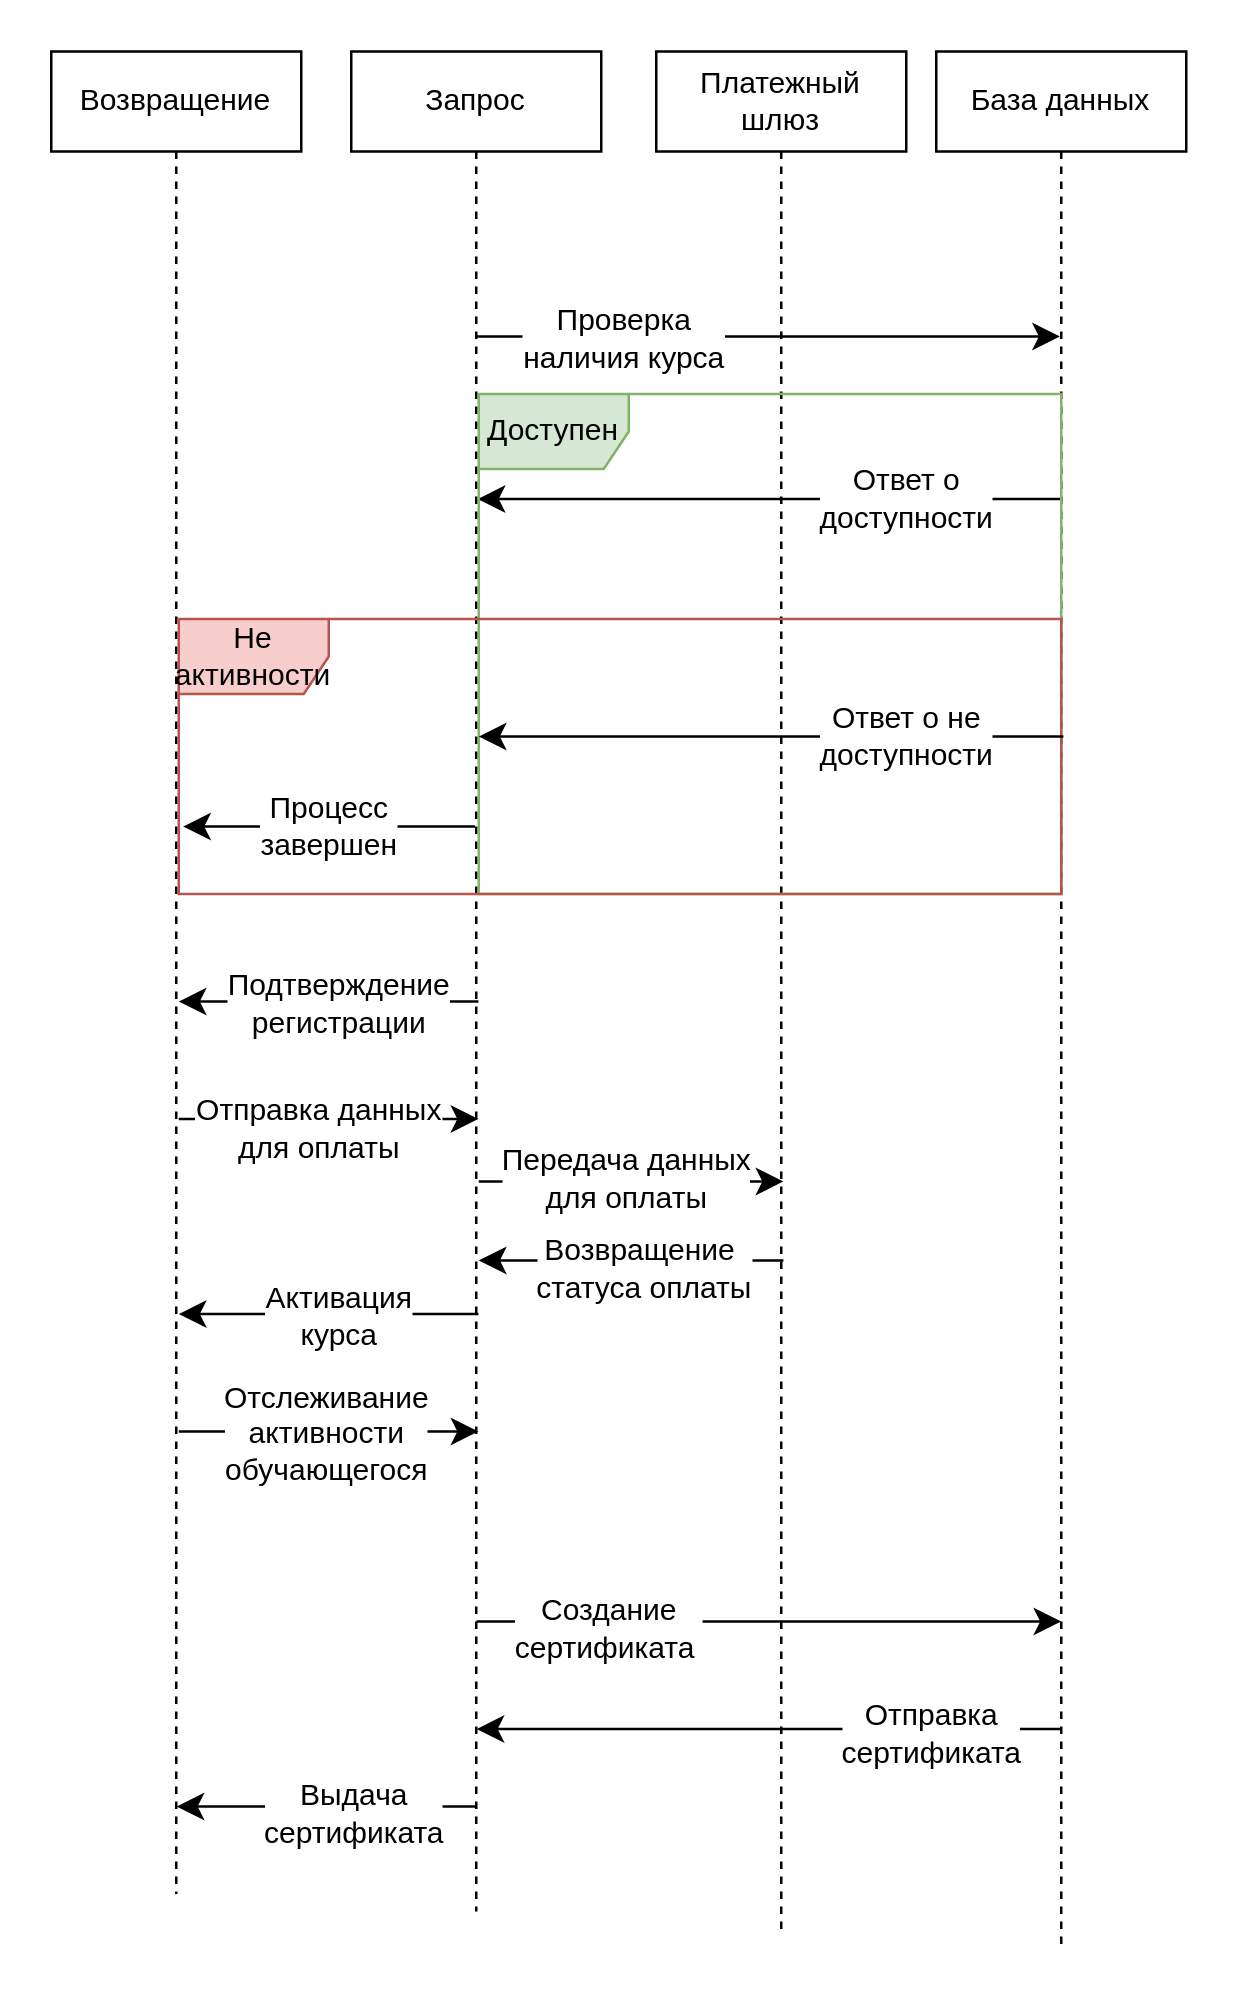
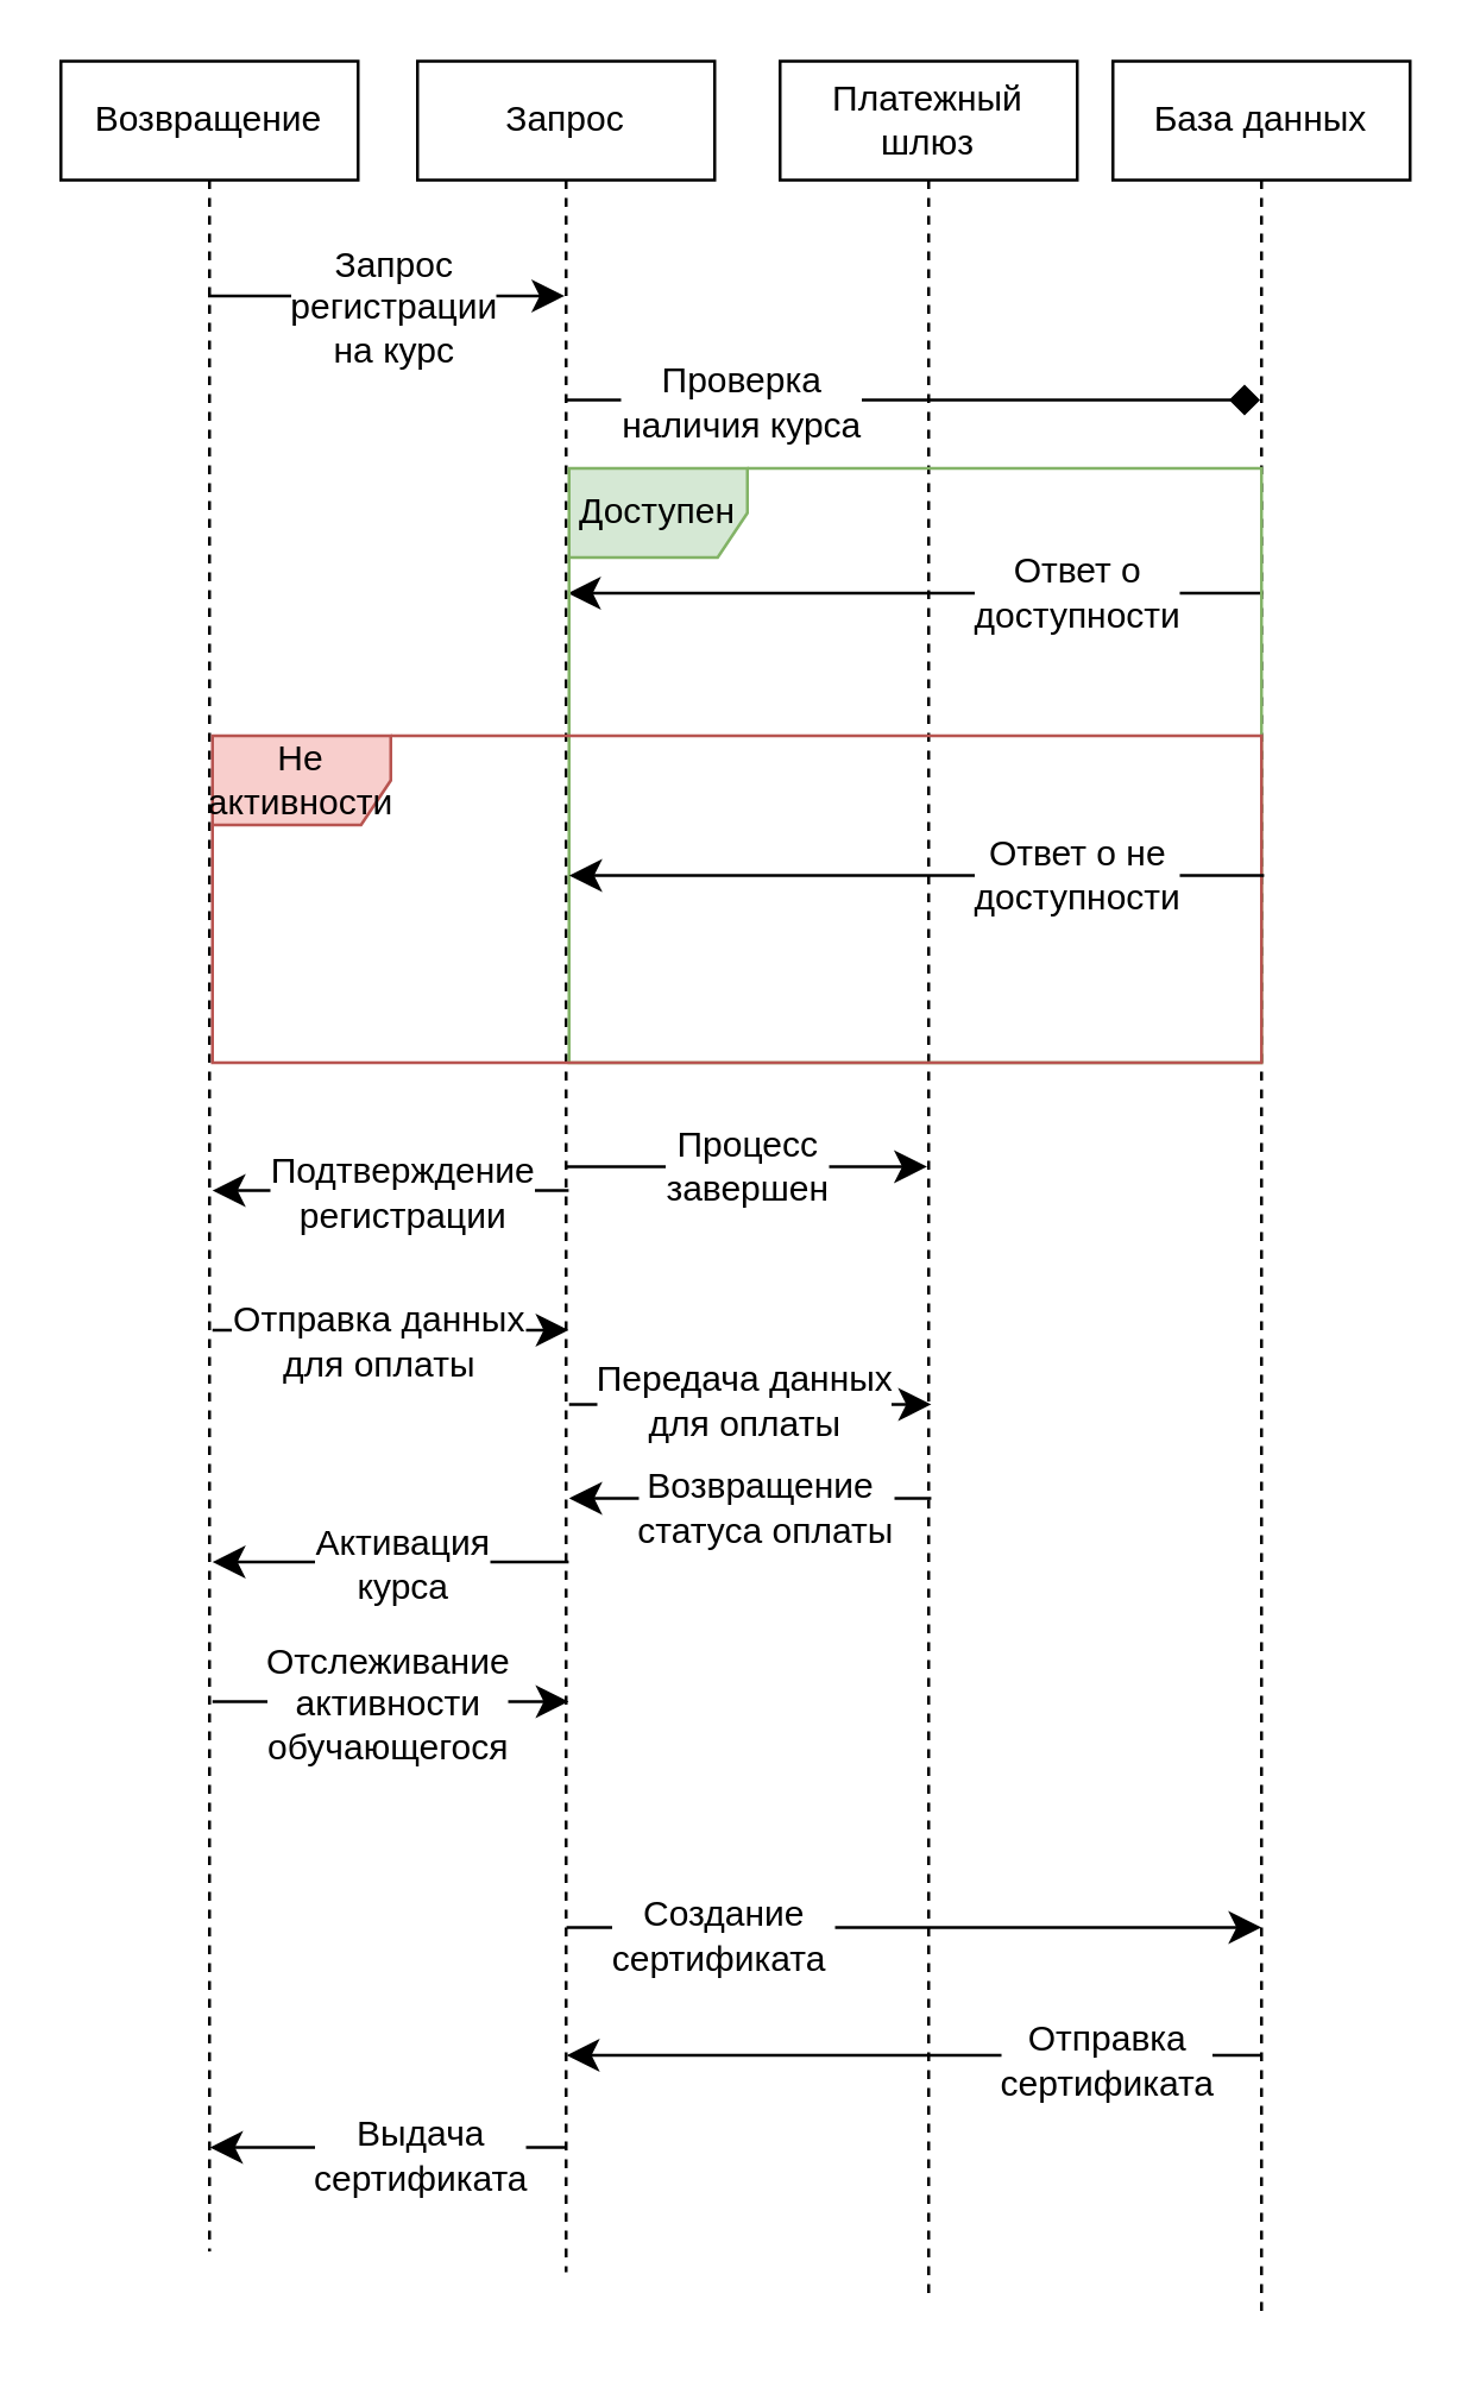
+ <mxCell id="2" value="Запрос&lt;div&gt;регистрации&lt;/div&gt;&lt;div&gt;на курс&lt;/div&gt;" style="edgeStyle=elbowEdgeStyle;curved=0;rounded=0;orthogonalLoop=1;jettySize=auto;html=1;elbow=vertical;fontSize=12;startSize=8;endSize=8;" edge="1" parent="1" source="7" target="20"><mxGeometry x="0.037" y="-4" relative="1" as="geometry"><mxPoint x="365.586" y="176.69" as="targetPoint" /><Array as="points"><mxPoint x="135" y="99" /></Array><mxPoint as="offset" /></mxGeometry></mxCell>
- <mxCell id="8" style="edgeStyle=elbowEdgeStyle;curved=0;rounded=0;orthogonalLoop=1;jettySize=auto;html=1;elbow=vertical;fontSize=12;startSize=8;endSize=8;" edge="1" parent="1" source="20" target="28"><mxGeometry relative="1" as="geometry"><Array as="points"><mxPoint x="307" y="134" /></Array></mxGeometry></mxCell>
+ <mxCell id="8" style="edgeStyle=elbowEdgeStyle;curved=0;rounded=0;orthogonalLoop=1;jettySize=auto;html=1;elbow=vertical;fontSize=12;startSize=8;endSize=8;endArrow=diamond;" edge="1" parent="1" source="20" target="28"><mxGeometry relative="1" as="geometry"><Array as="points"><mxPoint x="307" y="134" /></Array></mxGeometry></mxCell>
- <mxCell id="33" value="Процесс&lt;div&gt;завершен&lt;/div&gt;" style="edgeStyle=elbowEdgeStyle;curved=0;rounded=0;orthogonalLoop=1;jettySize=auto;html=1;elbow=vertical;entryX=0.005;entryY=0.75;entryDx=0;entryDy=0;entryPerimeter=0;fontSize=12;startSize=8;endSize=8;" edge="1" parent="1" source="20" target="30"><mxGeometry relative="1" as="geometry" /></mxCell>
+ <mxCell id="33" value="Процесс&lt;div&gt;завершен&lt;/div&gt;" style="edgeStyle=elbowEdgeStyle;curved=0;rounded=0;orthogonalLoop=1;jettySize=auto;html=1;elbow=vertical;fontSize=12;startSize=8;endSize=8;" edge="1" parent="1" source="20" target="23"><mxGeometry relative="1" as="geometry" /></mxCell>
